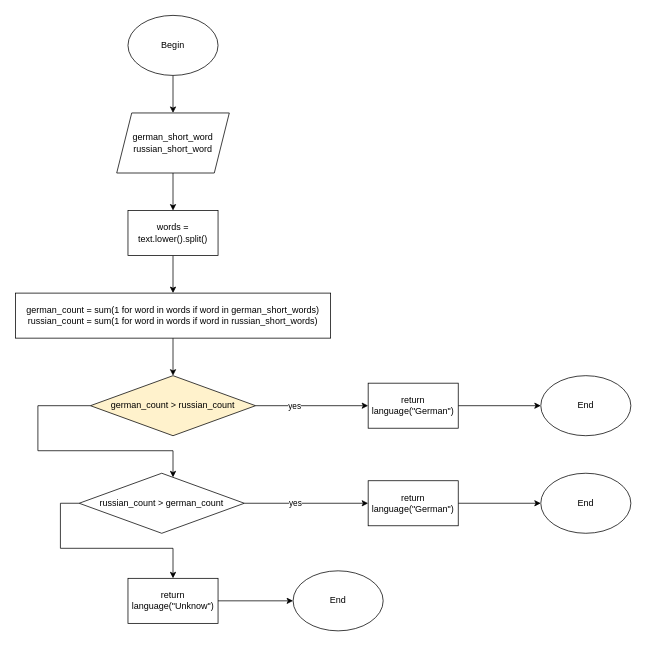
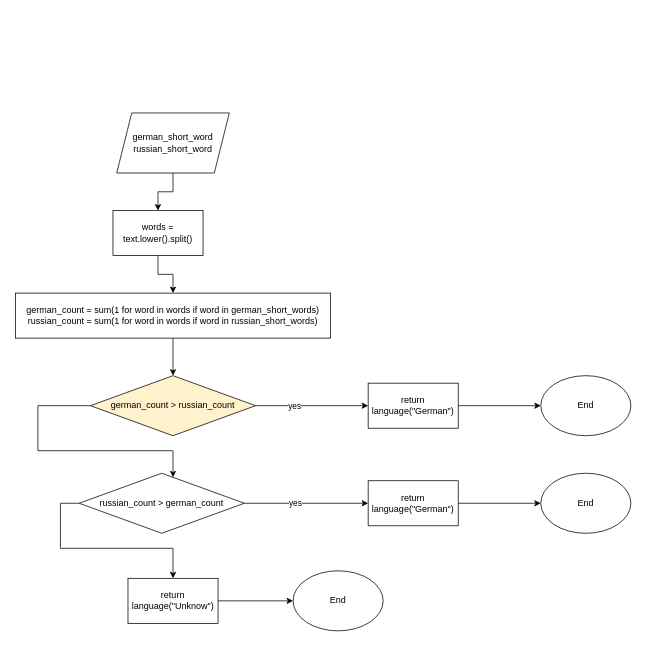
- <mxCell id="3" value="Begin" style="ellipse;whiteSpace=wrap;html=1;" vertex="1" parent="1"><mxGeometry x="170" y="20" width="120" height="80" as="geometry" /></mxCell>
- <mxCell id="2" style="edgeStyle=orthogonalEdgeStyle;rounded=0;orthogonalLoop=1;jettySize=auto;html=1;" edge="1" parent="1" source="3" target="5"><mxGeometry relative="1" as="geometry" /></mxCell>
- <mxCell id="7" value="words = text.lower().split()" style="rounded=0;whiteSpace=wrap;html=1;" vertex="1" parent="1"><mxGeometry x="170" y="280" width="120" height="60" as="geometry" /></mxCell>
+ <mxCell id="7" value="words = text.lower().split()" style="rounded=0;whiteSpace=wrap;html=1;" vertex="1" parent="1"><mxGeometry x="150" y="280" width="120" height="60" as="geometry" /></mxCell>
